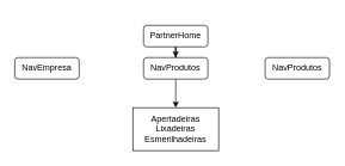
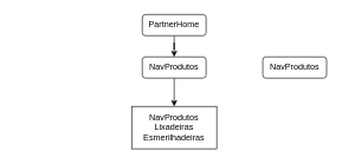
- <mxCell id="3" value="&lt;font style=&quot;vertical-align: inherit&quot;&gt;&lt;font style=&quot;vertical-align: inherit&quot;&gt;&lt;font style=&quot;vertical-align: inherit&quot;&gt;&lt;font style=&quot;vertical-align: inherit&quot;&gt;PartnerHome&lt;/font&gt;&lt;/font&gt;&lt;/font&gt;&lt;/font&gt;" style="rounded=1;whiteSpace=wrap;html=1;" vertex="1" parent="1"><mxGeometry x="200" y="35" width="90" height="30" as="geometry" /></mxCell>
+ <mxCell id="3" value="&lt;font style=&quot;vertical-align: inherit&quot;&gt;&lt;font style=&quot;vertical-align: inherit&quot;&gt;&lt;font style=&quot;vertical-align: inherit&quot;&gt;&lt;font style=&quot;vertical-align: inherit&quot;&gt;PartnerHome&lt;/font&gt;&lt;/font&gt;&lt;/font&gt;&lt;/font&gt;" style="rounded=1;whiteSpace=wrap;html=1;" vertex="1" parent="1"><mxGeometry x="200" y="20" width="90" height="30" as="geometry" /></mxCell>
- <mxCell id="6" value="NavEmpresa" style="rounded=1;whiteSpace=wrap;html=1;" vertex="1" parent="1"><mxGeometry x="20" y="80" width="90" height="30" as="geometry" /></mxCell>
- <mxCell id="8" value="Apertadeiras&lt;br&gt;Lixadeiras&lt;br&gt;Esmerilhadeiras" style="rounded=0;whiteSpace=wrap;html=1;" vertex="1" parent="1"><mxGeometry x="185" y="150" width="120" height="60" as="geometry" /></mxCell>
+ <mxCell id="8" value="NavProdutos&lt;br&gt;Lixadeiras&lt;br&gt;Esmerilhadeiras" style="rounded=0;whiteSpace=wrap;html=1;" vertex="1" parent="1"><mxGeometry x="185" y="150" width="120" height="60" as="geometry" /></mxCell>
